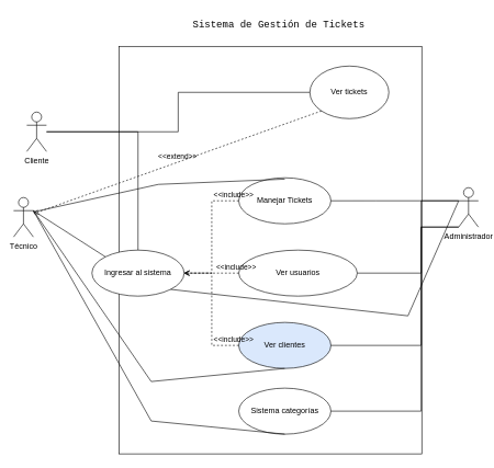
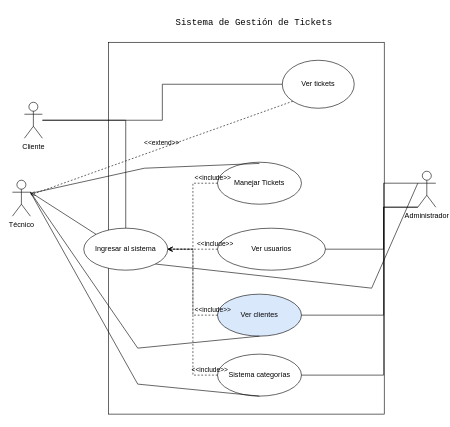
- <mxCell id="19" value="" style="endArrow=none;html=1;rounded=0;entryX=1;entryY=0.5;entryDx=0;entryDy=0;exitX=0;exitY=0.333;exitDx=0;exitDy=0;exitPerimeter=0;edgeStyle=elbowEdgeStyle;" parent="1" source="10" target="4" edge="1"><mxGeometry width="50" height="50" relative="1" as="geometry"><mxPoint x="659" y="140" as="sourcePoint" /><mxPoint x="709" y="90" as="targetPoint" /><Array as="points"><mxPoint x="570" y="300" /></Array></mxGeometry></mxCell>
+ <mxCell id="14" value="&amp;lt;&amp;lt;include&amp;gt;&amp;gt;" style="html=1;verticalAlign=bottom;labelBackgroundColor=none;endArrow=open;endFill=0;dashed=1;rounded=0;exitX=0;exitY=0.5;exitDx=0;exitDy=0;edgeStyle=elbowEdgeStyle;entryX=1;entryY=0.5;entryDx=0;entryDy=0;" parent="1" source="7" target="3" edge="1"><mxGeometry x="-0.914" width="160" relative="1" as="geometry"><mxPoint x="352" y="680" as="sourcePoint" /><mxPoint x="279" y="460" as="targetPoint" /><mxPoint as="offset" /></mxGeometry></mxCell>
